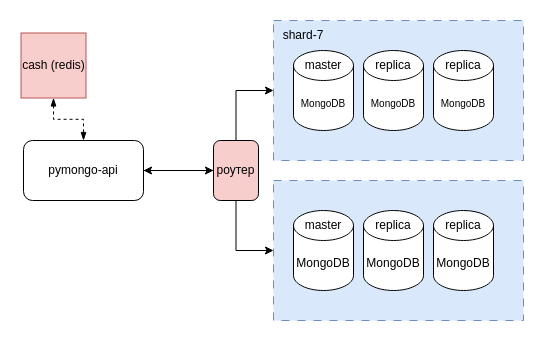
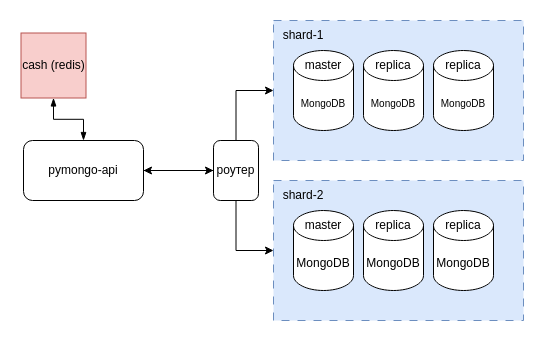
- <mxCell id="23" value="shard-7" style="text;html=1;align=center;verticalAlign=middle;whiteSpace=wrap;rounded=0;" vertex="1" parent="1"><mxGeometry x="273" y="20" width="60" height="30" as="geometry" /></mxCell>
+ <mxCell id="23" value="shard-1" style="text;html=1;align=center;verticalAlign=middle;whiteSpace=wrap;rounded=0;" vertex="1" parent="1"><mxGeometry x="273" y="20" width="60" height="30" as="geometry" /></mxCell>
- <mxCell id="5" style="edgeStyle=orthogonalEdgeStyle;rounded=0;orthogonalLoop=1;jettySize=auto;html=1;entryX=0.5;entryY=1;entryDx=0;entryDy=0;startArrow=blockThin;startFill=1;endArrow=blockThin;endFill=1;dashed=1;" edge="1" parent="1" source="6" target="25"><mxGeometry relative="1" as="geometry" /></mxCell>
+ <mxCell id="5" style="edgeStyle=orthogonalEdgeStyle;rounded=0;orthogonalLoop=1;jettySize=auto;html=1;entryX=0.5;entryY=1;entryDx=0;entryDy=0;startArrow=blockThin;startFill=1;endArrow=blockThin;endFill=1;" edge="1" parent="1" source="6" target="25"><mxGeometry relative="1" as="geometry" /></mxCell>
- <mxCell id="10" value="роутер" style="rounded=1;whiteSpace=wrap;html=1;fillColor=#f8cecc;" vertex="1" parent="1"><mxGeometry x="213" y="140" width="45" height="60" as="geometry" /></mxCell>
+ <mxCell id="10" value="роутер" style="rounded=1;whiteSpace=wrap;html=1;" vertex="1" parent="1"><mxGeometry x="213" y="140" width="45" height="60" as="geometry" /></mxCell>
+ <mxCell id="24" value="shard-2" style="text;html=1;align=center;verticalAlign=middle;whiteSpace=wrap;rounded=0;" vertex="1" parent="1"><mxGeometry x="273" y="180" width="60" height="30" as="geometry" /></mxCell>
